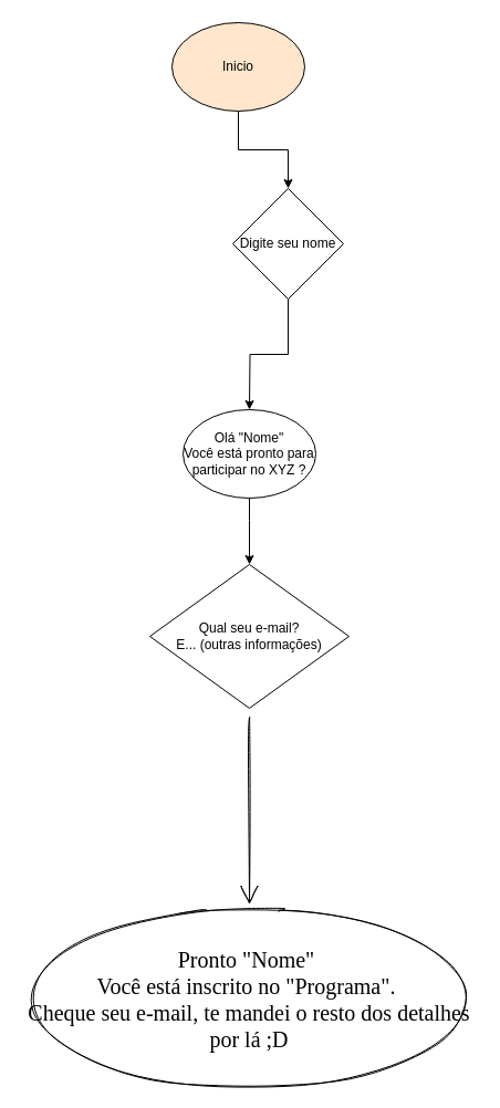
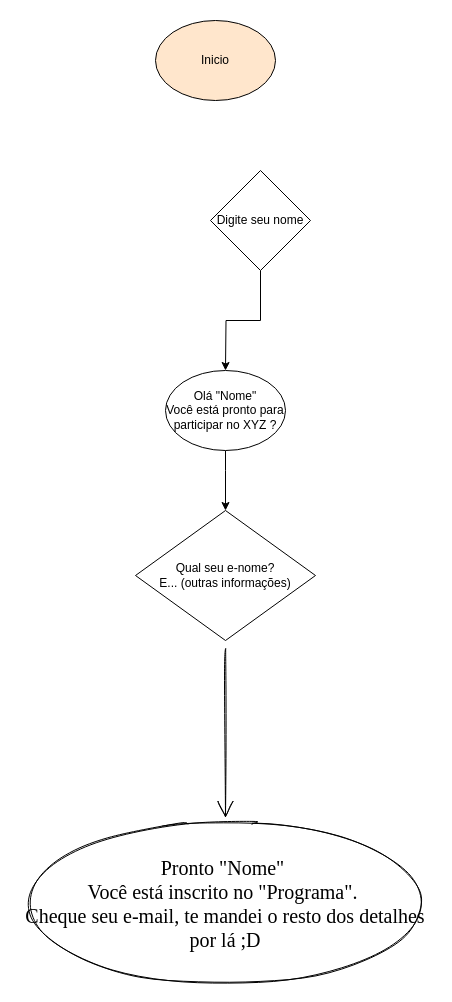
- <mxCell id="2" value="" style="edgeStyle=orthogonalEdgeStyle;rounded=0;orthogonalLoop=1;jettySize=auto;html=1;" parent="1" source="3" target="5" edge="1"><mxGeometry relative="1" as="geometry" /></mxCell>
- <mxCell id="9" value="Qual seu e-mail?&lt;br&gt;E... (outras informações)" style="rhombus;whiteSpace=wrap;html=1;" parent="1" vertex="1"><mxGeometry x="135" y="510" width="180" height="130" as="geometry" /></mxCell>
+ <mxCell id="9" value="Qual seu e-nome?&lt;br&gt;E... (outras informações)" style="rhombus;whiteSpace=wrap;html=1;" parent="1" vertex="1"><mxGeometry x="135" y="510" width="180" height="130" as="geometry" /></mxCell>
